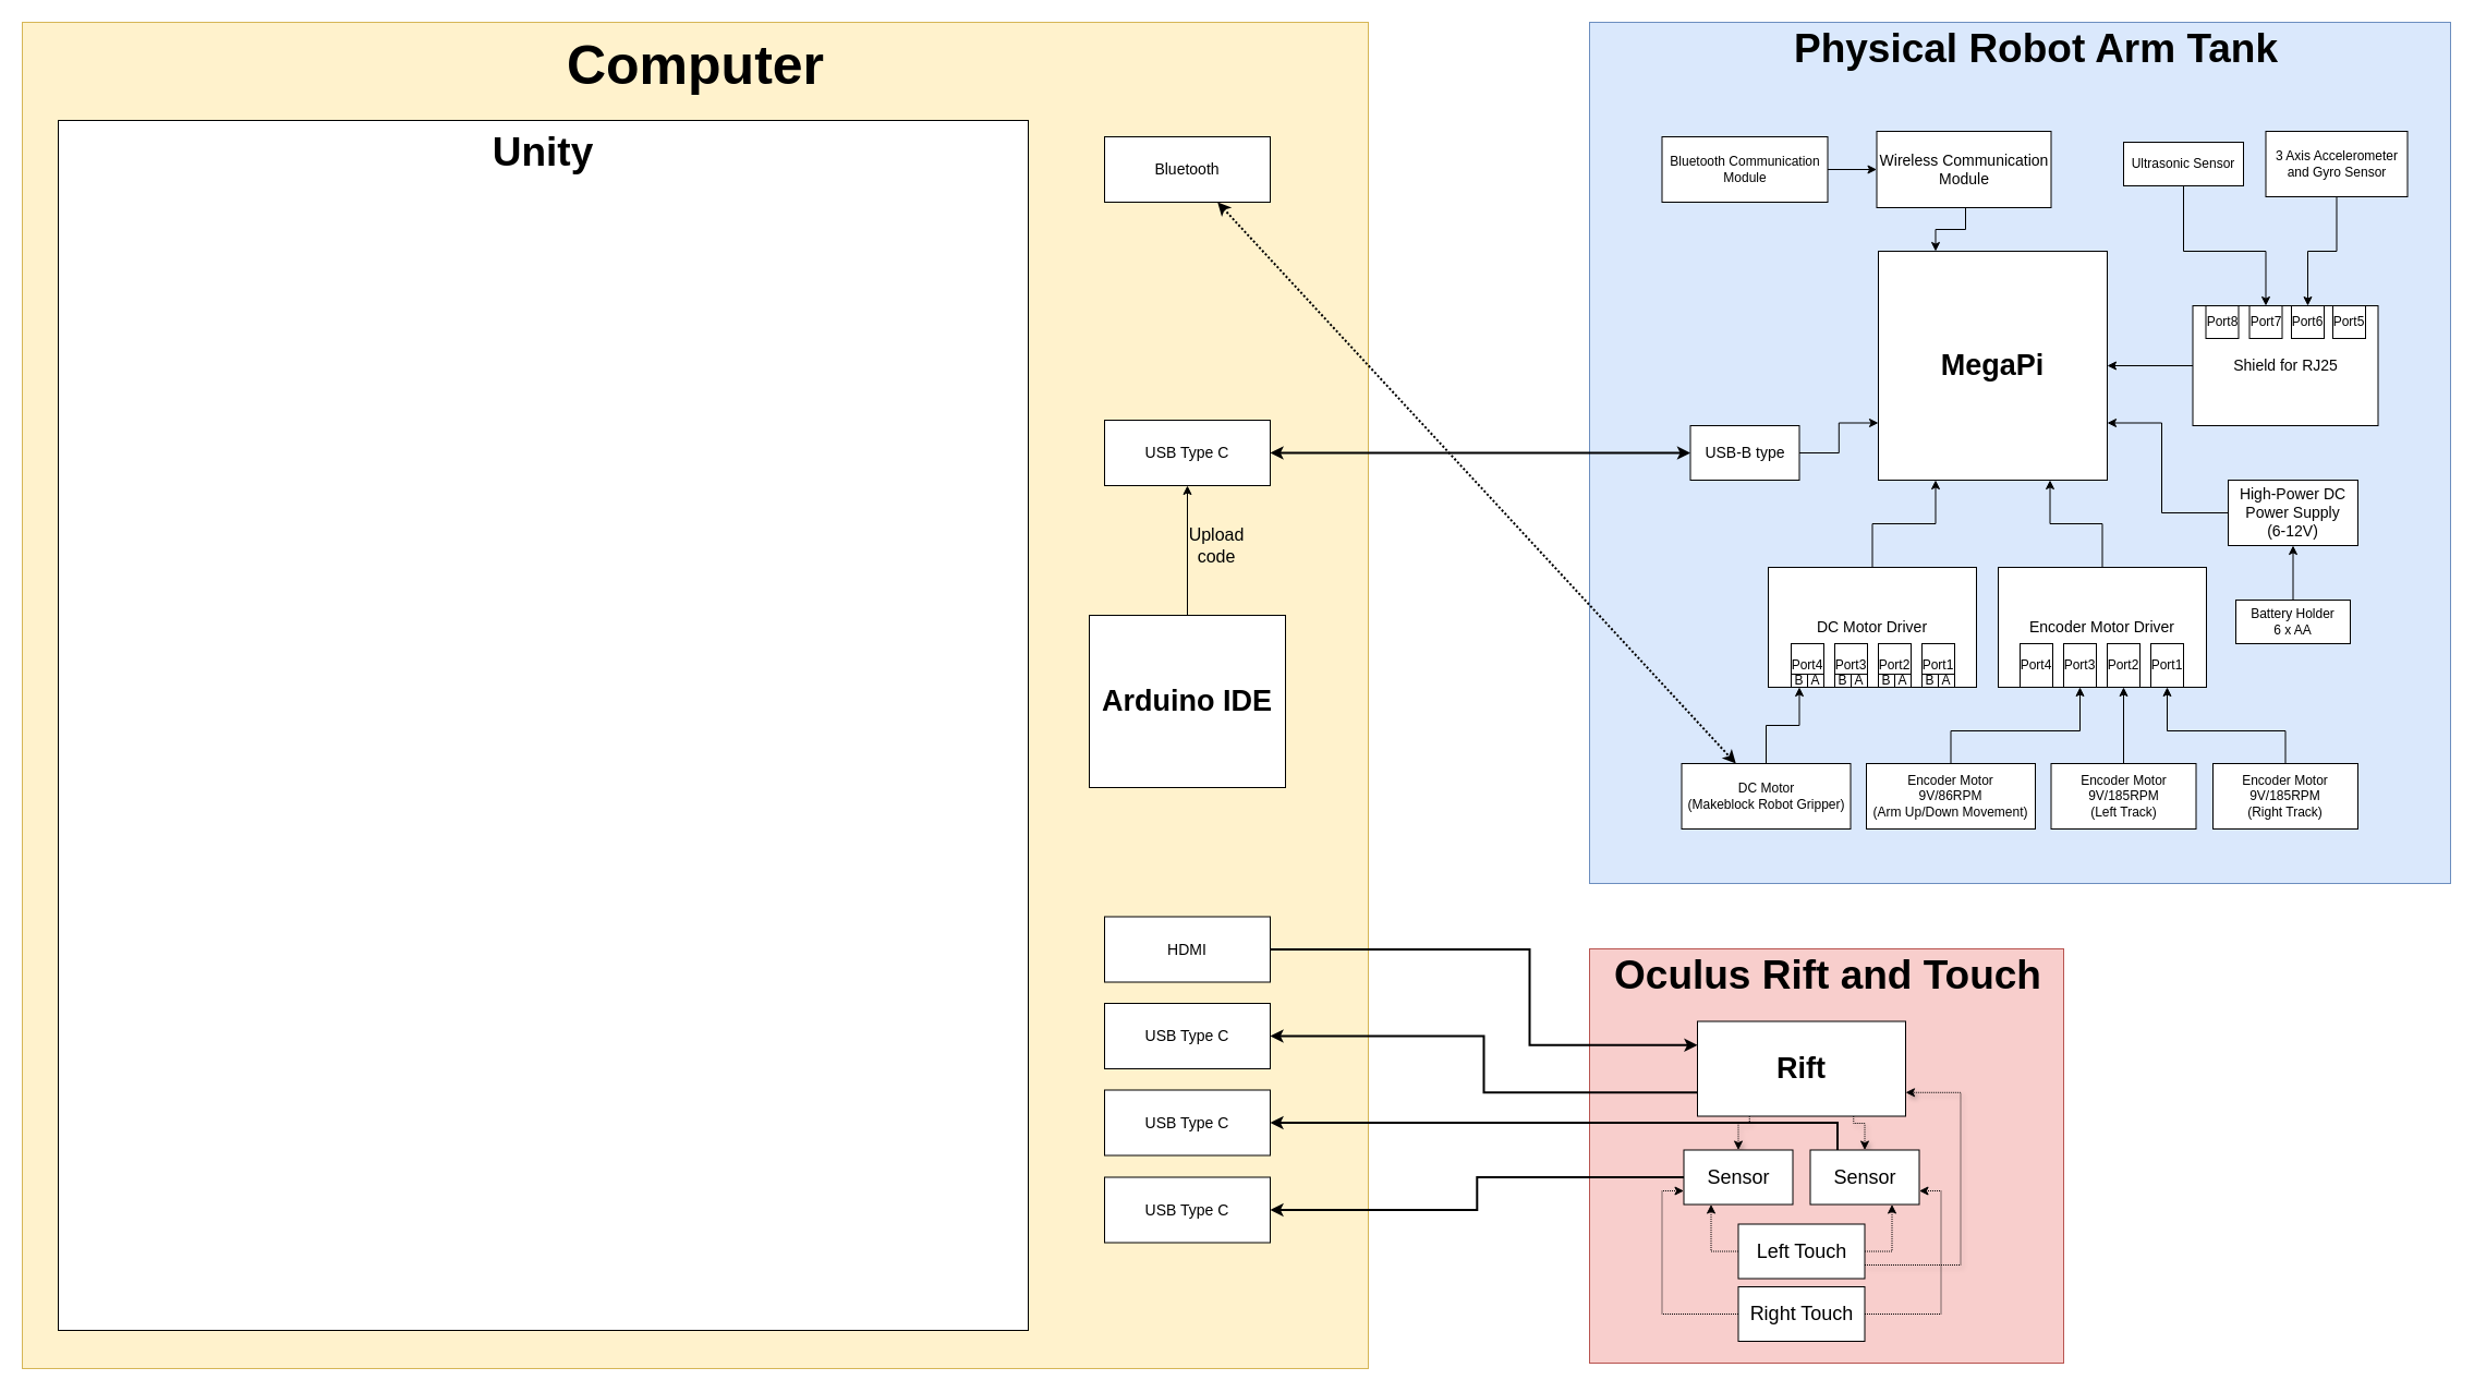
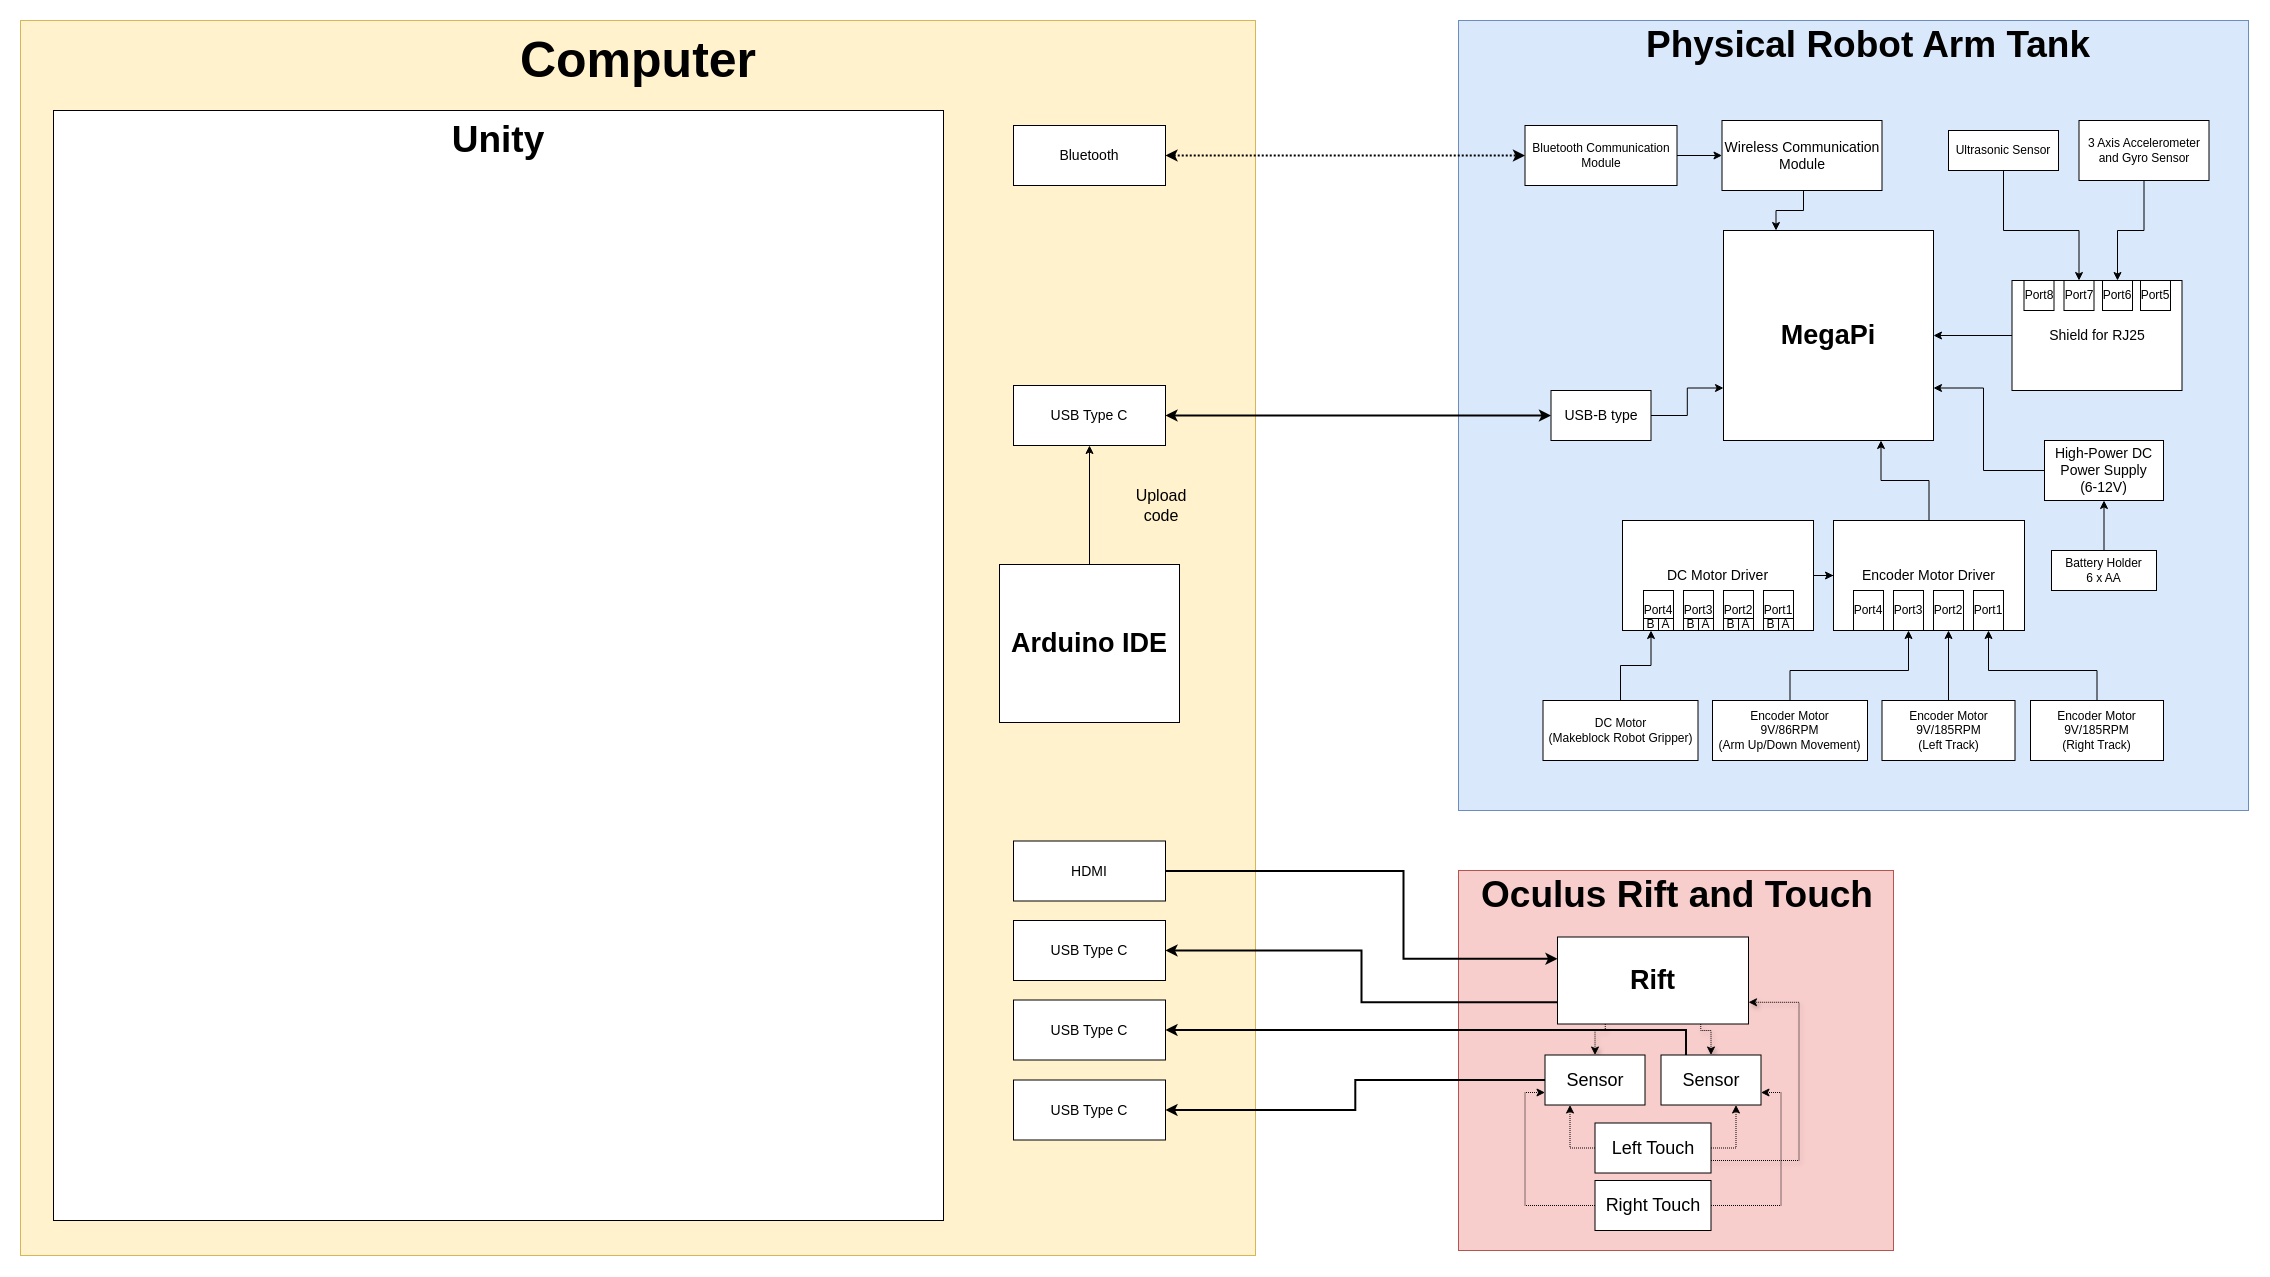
- <mxCell id="54" style="edgeStyle=none;rounded=0;comic=0;jumpStyle=none;orthogonalLoop=1;jettySize=auto;html=1;shadow=0;startArrow=classic;startFill=1;strokeColor=#000000;strokeWidth=2;fontSize=14;dashed=1;dashPattern=1 1;" edge="1" parent="1" source="55" target="26"><mxGeometry relative="1" as="geometry" /></mxCell>
+ <mxCell id="54" style="edgeStyle=none;rounded=0;comic=0;jumpStyle=none;orthogonalLoop=1;jettySize=auto;html=1;entryX=0;entryY=0.5;entryDx=0;entryDy=0;shadow=0;startArrow=classic;startFill=1;strokeColor=#000000;strokeWidth=2;fontSize=14;dashed=1;dashPattern=1 1;" edge="1" parent="1" source="55" target="52"><mxGeometry relative="1" as="geometry" /></mxCell>
- <mxCell id="23" style="edgeStyle=orthogonalEdgeStyle;rounded=0;orthogonalLoop=1;jettySize=auto;html=1;entryX=0.25;entryY=1;entryDx=0;entryDy=0;fontSize=27;" edge="1" parent="1" source="24" target="3"><mxGeometry relative="1" as="geometry" /></mxCell>
+ <mxCell id="23" style="edgeStyle=orthogonalEdgeStyle;rounded=0;orthogonalLoop=1;jettySize=auto;html=1;fontSize=27;" edge="1" parent="1" source="24" target="16"><mxGeometry relative="1" as="geometry" /></mxCell>
- <mxCell id="82" value="Upload code" style="text;html=1;strokeColor=none;fillColor=none;align=center;verticalAlign=middle;whiteSpace=wrap;rounded=0;fontSize=16;fontStyle=0" vertex="1" parent="1"><mxGeometry x="1089" y="477.5" width="54" height="45" as="geometry" /></mxCell>
+ <mxCell id="82" value="Upload code" style="text;html=1;strokeColor=none;fillColor=none;align=center;verticalAlign=middle;whiteSpace=wrap;rounded=0;fontSize=16;fontStyle=0" vertex="1" parent="1"><mxGeometry x="1134" y="482.5" width="54" height="45" as="geometry" /></mxCell>
